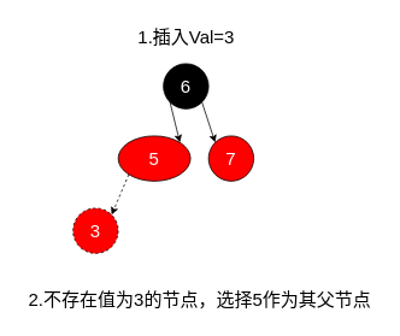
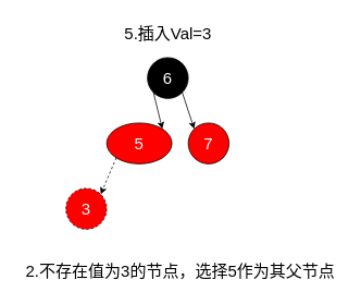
- <mxCell id="8" value="&lt;font color=&quot;#000000&quot;&gt;1.插入Val=3&lt;/font&gt;" style="text;html=1;resizable=0;autosize=1;align=center;verticalAlign=middle;points=[];fillColor=none;strokeColor=none;rounded=0;fontSize=20;fontColor=#FFFFFF;" vertex="1" parent="1"><mxGeometry x="140" y="20" width="130" height="40" as="geometry" /></mxCell>
+ <mxCell id="8" value="&lt;font color=&quot;#000000&quot;&gt;5.插入Val=3&lt;/font&gt;" style="text;html=1;resizable=0;autosize=1;align=center;verticalAlign=middle;points=[];fillColor=none;strokeColor=none;rounded=0;fontSize=20;fontColor=#FFFFFF;" vertex="1" parent="1"><mxGeometry x="140" y="20" width="130" height="40" as="geometry" /></mxCell>
